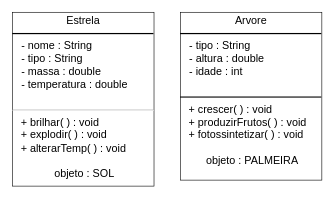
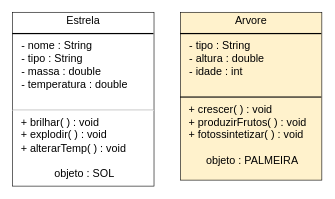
- <mxCell id="3" value="&lt;p style=&quot;text-align: center; margin: 4px 0px 0px;&quot;&gt;Arvore&lt;/p&gt;&lt;hr style=&quot;text-align: center; border-style: solid;&quot;&gt;&lt;p style=&quot;margin:0px;margin-left:4px;&quot;&gt;&lt;/p&gt;&lt;div&gt;&lt;span style=&quot;background-color: transparent; color: light-dark(rgb(0, 0, 0), rgb(255, 255, 255));&quot;&gt;&amp;nbsp; &amp;nbsp;- tipo : String&lt;/span&gt;&lt;/div&gt;&lt;div&gt;&lt;span style=&quot;background-color: transparent; color: light-dark(rgb(0, 0, 0), rgb(255, 255, 255));&quot;&gt;&amp;nbsp; &amp;nbsp;- altura : double&lt;/span&gt;&lt;/div&gt;&lt;div&gt;&lt;span style=&quot;background-color: transparent; color: light-dark(rgb(0, 0, 0), rgb(255, 255, 255));&quot;&gt;&amp;nbsp; &amp;nbsp;- idade : int&lt;/span&gt;&lt;/div&gt;&lt;div&gt;&lt;span style=&quot;background-color: transparent; color: light-dark(rgb(0, 0, 0), rgb(255, 255, 255));&quot;&gt;&lt;br&gt;&lt;/span&gt;&lt;/div&gt;&lt;hr style=&quot;border-style:solid;&quot;&gt;&lt;p style=&quot;margin: 0px 0px 0px 4px;&quot;&gt;&amp;nbsp; + crescer( ) : void&lt;/p&gt;&lt;p style=&quot;margin: 0px 0px 0px 4px;&quot;&gt;&amp;nbsp;&amp;nbsp;&lt;span style=&quot;background-color: transparent; color: light-dark(rgb(0, 0, 0), rgb(255, 255, 255));&quot;&gt;+ produzirFrutos( ) : void&lt;/span&gt;&lt;/p&gt;&lt;p style=&quot;margin: 0px 0px 0px 4px;&quot;&gt;&lt;span style=&quot;background-color: transparent; color: light-dark(rgb(0, 0, 0), rgb(255, 255, 255));&quot;&gt;&amp;nbsp;&amp;nbsp;&lt;/span&gt;&lt;span style=&quot;background-color: transparent; color: light-dark(rgb(0, 0, 0), rgb(255, 255, 255));&quot;&gt;+ fotossintetizar( ) : void&lt;/span&gt;&lt;/p&gt;&lt;p style=&quot;margin: 0px 0px 0px 4px;&quot;&gt;&lt;br&gt;&lt;/p&gt;&lt;p style=&quot;text-align: center; margin: 0px 0px 0px 4px;&quot;&gt;objeto : PALMEIRA&lt;/p&gt;" style="verticalAlign=top;align=left;overflow=fill;html=1;whiteSpace=wrap;fontSize=18;" vertex="1" parent="1"><mxGeometry x="300" y="20" width="236" height="280" as="geometry" /></mxCell>
+ <mxCell id="3" value="&lt;p style=&quot;text-align: center; margin: 4px 0px 0px;&quot;&gt;Arvore&lt;/p&gt;&lt;hr style=&quot;text-align: center; border-style: solid;&quot;&gt;&lt;p style=&quot;margin:0px;margin-left:4px;&quot;&gt;&lt;/p&gt;&lt;div&gt;&lt;span style=&quot;background-color: transparent; color: light-dark(rgb(0, 0, 0), rgb(255, 255, 255));&quot;&gt;&amp;nbsp; &amp;nbsp;- tipo : String&lt;/span&gt;&lt;/div&gt;&lt;div&gt;&lt;span style=&quot;background-color: transparent; color: light-dark(rgb(0, 0, 0), rgb(255, 255, 255));&quot;&gt;&amp;nbsp; &amp;nbsp;- altura : double&lt;/span&gt;&lt;/div&gt;&lt;div&gt;&lt;span style=&quot;background-color: transparent; color: light-dark(rgb(0, 0, 0), rgb(255, 255, 255));&quot;&gt;&amp;nbsp; &amp;nbsp;- idade : int&lt;/span&gt;&lt;/div&gt;&lt;div&gt;&lt;span style=&quot;background-color: transparent; color: light-dark(rgb(0, 0, 0), rgb(255, 255, 255));&quot;&gt;&lt;br&gt;&lt;/span&gt;&lt;/div&gt;&lt;hr style=&quot;border-style:solid;&quot;&gt;&lt;p style=&quot;margin: 0px 0px 0px 4px;&quot;&gt;&amp;nbsp; + crescer( ) : void&lt;/p&gt;&lt;p style=&quot;margin: 0px 0px 0px 4px;&quot;&gt;&amp;nbsp;&amp;nbsp;&lt;span style=&quot;background-color: transparent; color: light-dark(rgb(0, 0, 0), rgb(255, 255, 255));&quot;&gt;+ produzirFrutos( ) : void&lt;/span&gt;&lt;/p&gt;&lt;p style=&quot;margin: 0px 0px 0px 4px;&quot;&gt;&lt;span style=&quot;background-color: transparent; color: light-dark(rgb(0, 0, 0), rgb(255, 255, 255));&quot;&gt;&amp;nbsp;&amp;nbsp;&lt;/span&gt;&lt;span style=&quot;background-color: transparent; color: light-dark(rgb(0, 0, 0), rgb(255, 255, 255));&quot;&gt;+ fotossintetizar( ) : void&lt;/span&gt;&lt;/p&gt;&lt;p style=&quot;margin: 0px 0px 0px 4px;&quot;&gt;&lt;br&gt;&lt;/p&gt;&lt;p style=&quot;text-align: center; margin: 0px 0px 0px 4px;&quot;&gt;objeto : PALMEIRA&lt;/p&gt;" style="verticalAlign=top;align=left;overflow=fill;html=1;whiteSpace=wrap;fontSize=18;fillColor=#fff2cc;" vertex="1" parent="1"><mxGeometry x="300" y="20" width="236" height="280" as="geometry" /></mxCell>
